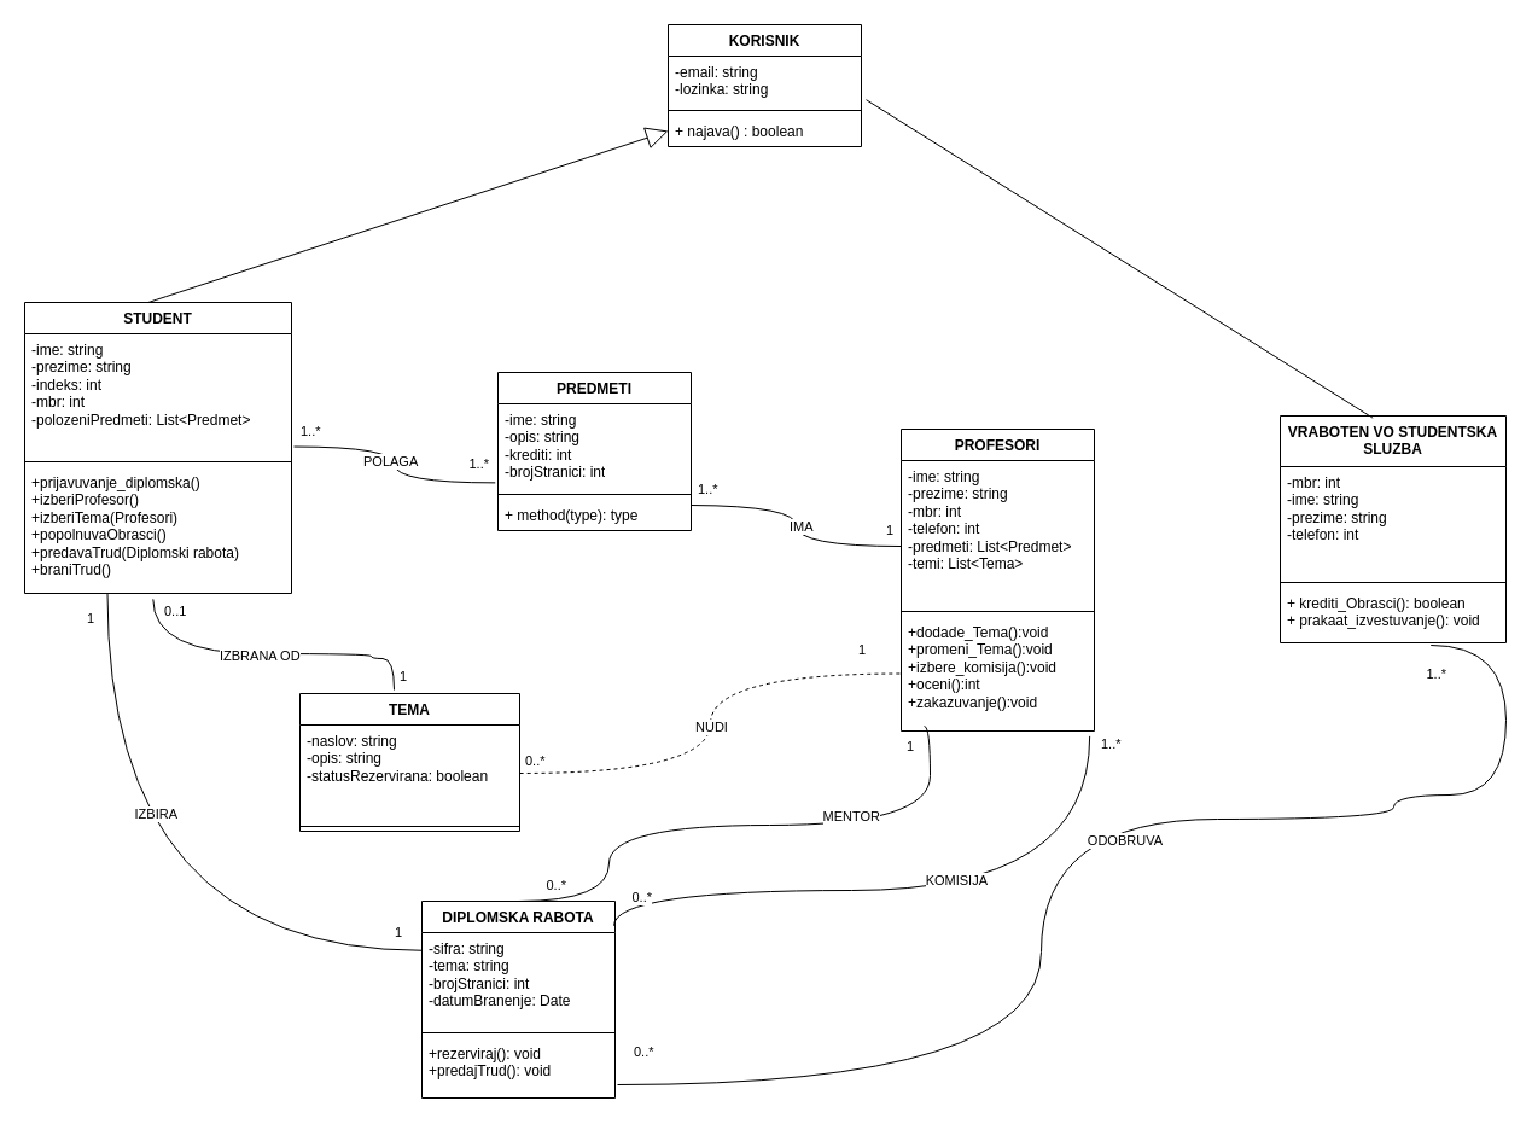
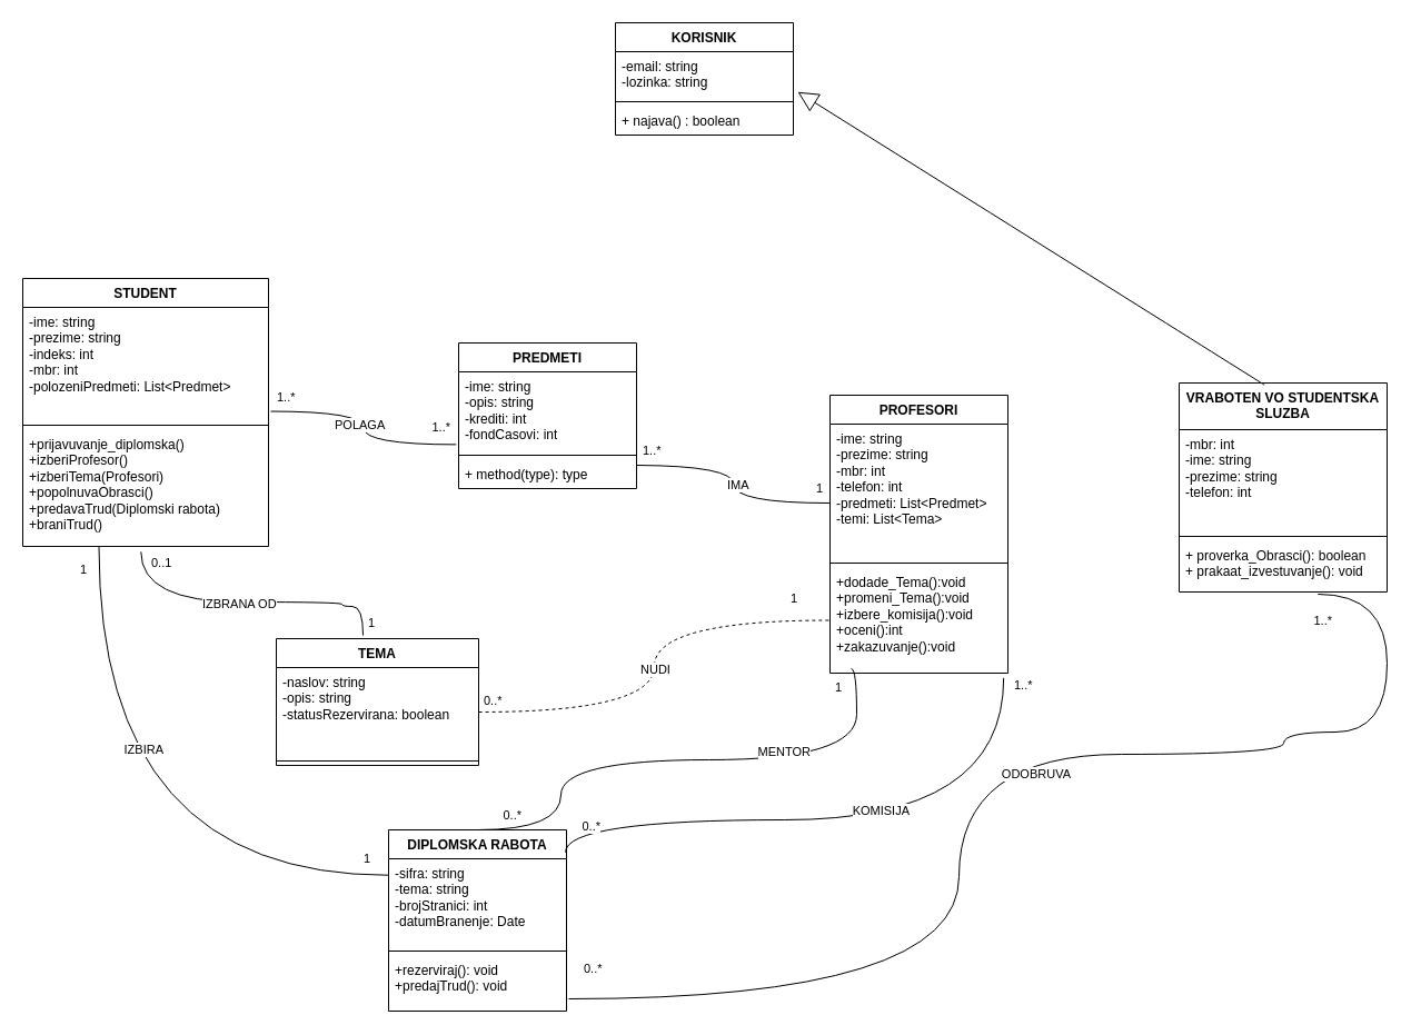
- <mxCell id="27" value="" style="endArrow=none;endSize=16;endFill=0;html=1;rounded=0;fontSize=12;curved=1;exitX=0.41;exitY=0.009;exitDx=0;exitDy=0;exitPerimeter=0;entryX=1.025;entryY=0.883;entryDx=0;entryDy=0;entryPerimeter=0;" edge="1" parent="1" source="18" target="3"><mxGeometry y="-86" width="160" relative="1" as="geometry"><mxPoint x="714" y="316" as="sourcePoint" /><mxPoint x="704" y="233" as="targetPoint" /><mxPoint as="offset" /></mxGeometry></mxCell>
+ <mxCell id="27" value="" style="endArrow=block;endSize=16;endFill=0;html=1;rounded=0;fontSize=12;curved=1;exitX=0.41;exitY=0.009;exitDx=0;exitDy=0;exitPerimeter=0;entryX=1.025;entryY=0.883;entryDx=0;entryDy=0;entryPerimeter=0;" edge="1" parent="1" source="18" target="3"><mxGeometry y="-86" width="160" relative="1" as="geometry"><mxPoint x="714" y="316" as="sourcePoint" /><mxPoint x="704" y="233" as="targetPoint" /><mxPoint as="offset" /></mxGeometry></mxCell>
- <mxCell id="26" value="" style="endArrow=block;endSize=16;endFill=0;html=1;rounded=0;fontSize=12;curved=1;exitX=0.463;exitY=0;exitDx=0;exitDy=0;exitPerimeter=0;entryX=0;entryY=0.5;entryDx=0;entryDy=0;" edge="1" parent="1" source="10" target="5"><mxGeometry y="-86" width="160" relative="1" as="geometry"><mxPoint x="361" y="248" as="sourcePoint" /><mxPoint x="521" y="248" as="targetPoint" /><mxPoint as="offset" /></mxGeometry></mxCell>
- <mxCell id="15" value="-ime: string&lt;div&gt;-opis: string&lt;/div&gt;&lt;div&gt;-krediti: int&lt;/div&gt;&lt;div&gt;-brojStranici: int&lt;/div&gt;" style="text;strokeColor=none;fillColor=none;align=left;verticalAlign=top;spacingLeft=4;spacingRight=4;overflow=hidden;rotatable=0;points=[[0,0.5],[1,0.5]];portConstraint=eastwest;whiteSpace=wrap;html=1;" vertex="1" parent="14"><mxGeometry y="26" width="160" height="71" as="geometry" /></mxCell>
+ <mxCell id="15" value="-ime: string&lt;div&gt;-opis: string&lt;/div&gt;&lt;div&gt;-krediti: int&lt;/div&gt;&lt;div&gt;-fondCasovi: int&lt;/div&gt;" style="text;strokeColor=none;fillColor=none;align=left;verticalAlign=top;spacingLeft=4;spacingRight=4;overflow=hidden;rotatable=0;points=[[0,0.5],[1,0.5]];portConstraint=eastwest;whiteSpace=wrap;html=1;" vertex="1" parent="14"><mxGeometry y="26" width="160" height="71" as="geometry" /></mxCell>
- <mxCell id="21" value="+ krediti_Obrasci(): boolean&lt;div&gt;+ prakaat_izvestuvanje(): void&lt;/div&gt;" style="text;strokeColor=none;fillColor=none;align=left;verticalAlign=top;spacingLeft=4;spacingRight=4;overflow=hidden;rotatable=0;points=[[0,0.5],[1,0.5]];portConstraint=eastwest;whiteSpace=wrap;html=1;" vertex="1" parent="18"><mxGeometry y="142" width="187" height="46" as="geometry" /></mxCell>
+ <mxCell id="21" value="+ proverka_Obrasci(): boolean&lt;div&gt;+ prakaat_izvestuvanje(): void&lt;/div&gt;" style="text;strokeColor=none;fillColor=none;align=left;verticalAlign=top;spacingLeft=4;spacingRight=4;overflow=hidden;rotatable=0;points=[[0,0.5],[1,0.5]];portConstraint=eastwest;whiteSpace=wrap;html=1;" vertex="1" parent="18"><mxGeometry y="142" width="187" height="46" as="geometry" /></mxCell>
